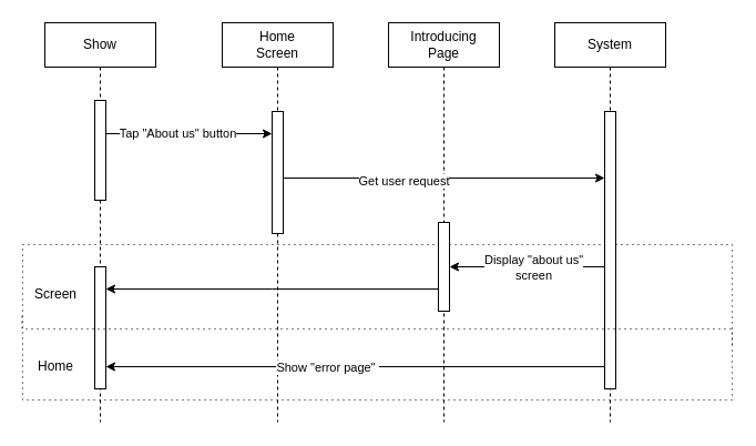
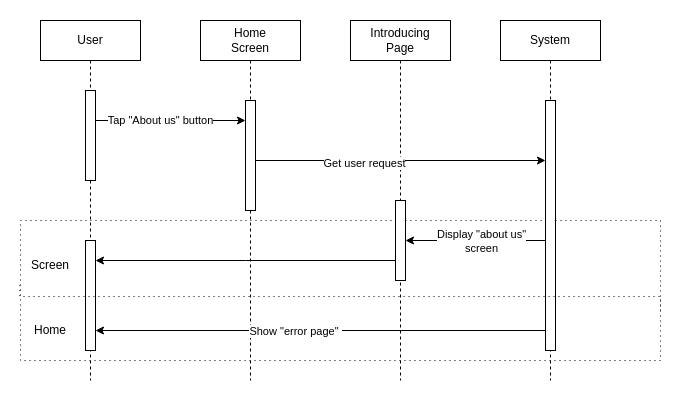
- <mxCell id="3" value="Show" style="shape=umlLifeline;perimeter=lifelinePerimeter;whiteSpace=wrap;html=1;container=0;dropTarget=0;collapsible=0;recursiveResize=0;outlineConnect=0;portConstraint=eastwest;newEdgeStyle={&quot;edgeStyle&quot;:&quot;elbowEdgeStyle&quot;,&quot;elbow&quot;:&quot;vertical&quot;,&quot;curved&quot;:0,&quot;rounded&quot;:0};" parent="1" vertex="1"><mxGeometry x="40" y="20" width="100" height="360" as="geometry" /></mxCell>
+ <mxCell id="3" value="User" style="shape=umlLifeline;perimeter=lifelinePerimeter;whiteSpace=wrap;html=1;container=0;dropTarget=0;collapsible=0;recursiveResize=0;outlineConnect=0;portConstraint=eastwest;newEdgeStyle={&quot;edgeStyle&quot;:&quot;elbowEdgeStyle&quot;,&quot;elbow&quot;:&quot;vertical&quot;,&quot;curved&quot;:0,&quot;rounded&quot;:0};" parent="1" vertex="1"><mxGeometry x="40" y="20" width="100" height="360" as="geometry" /></mxCell>
